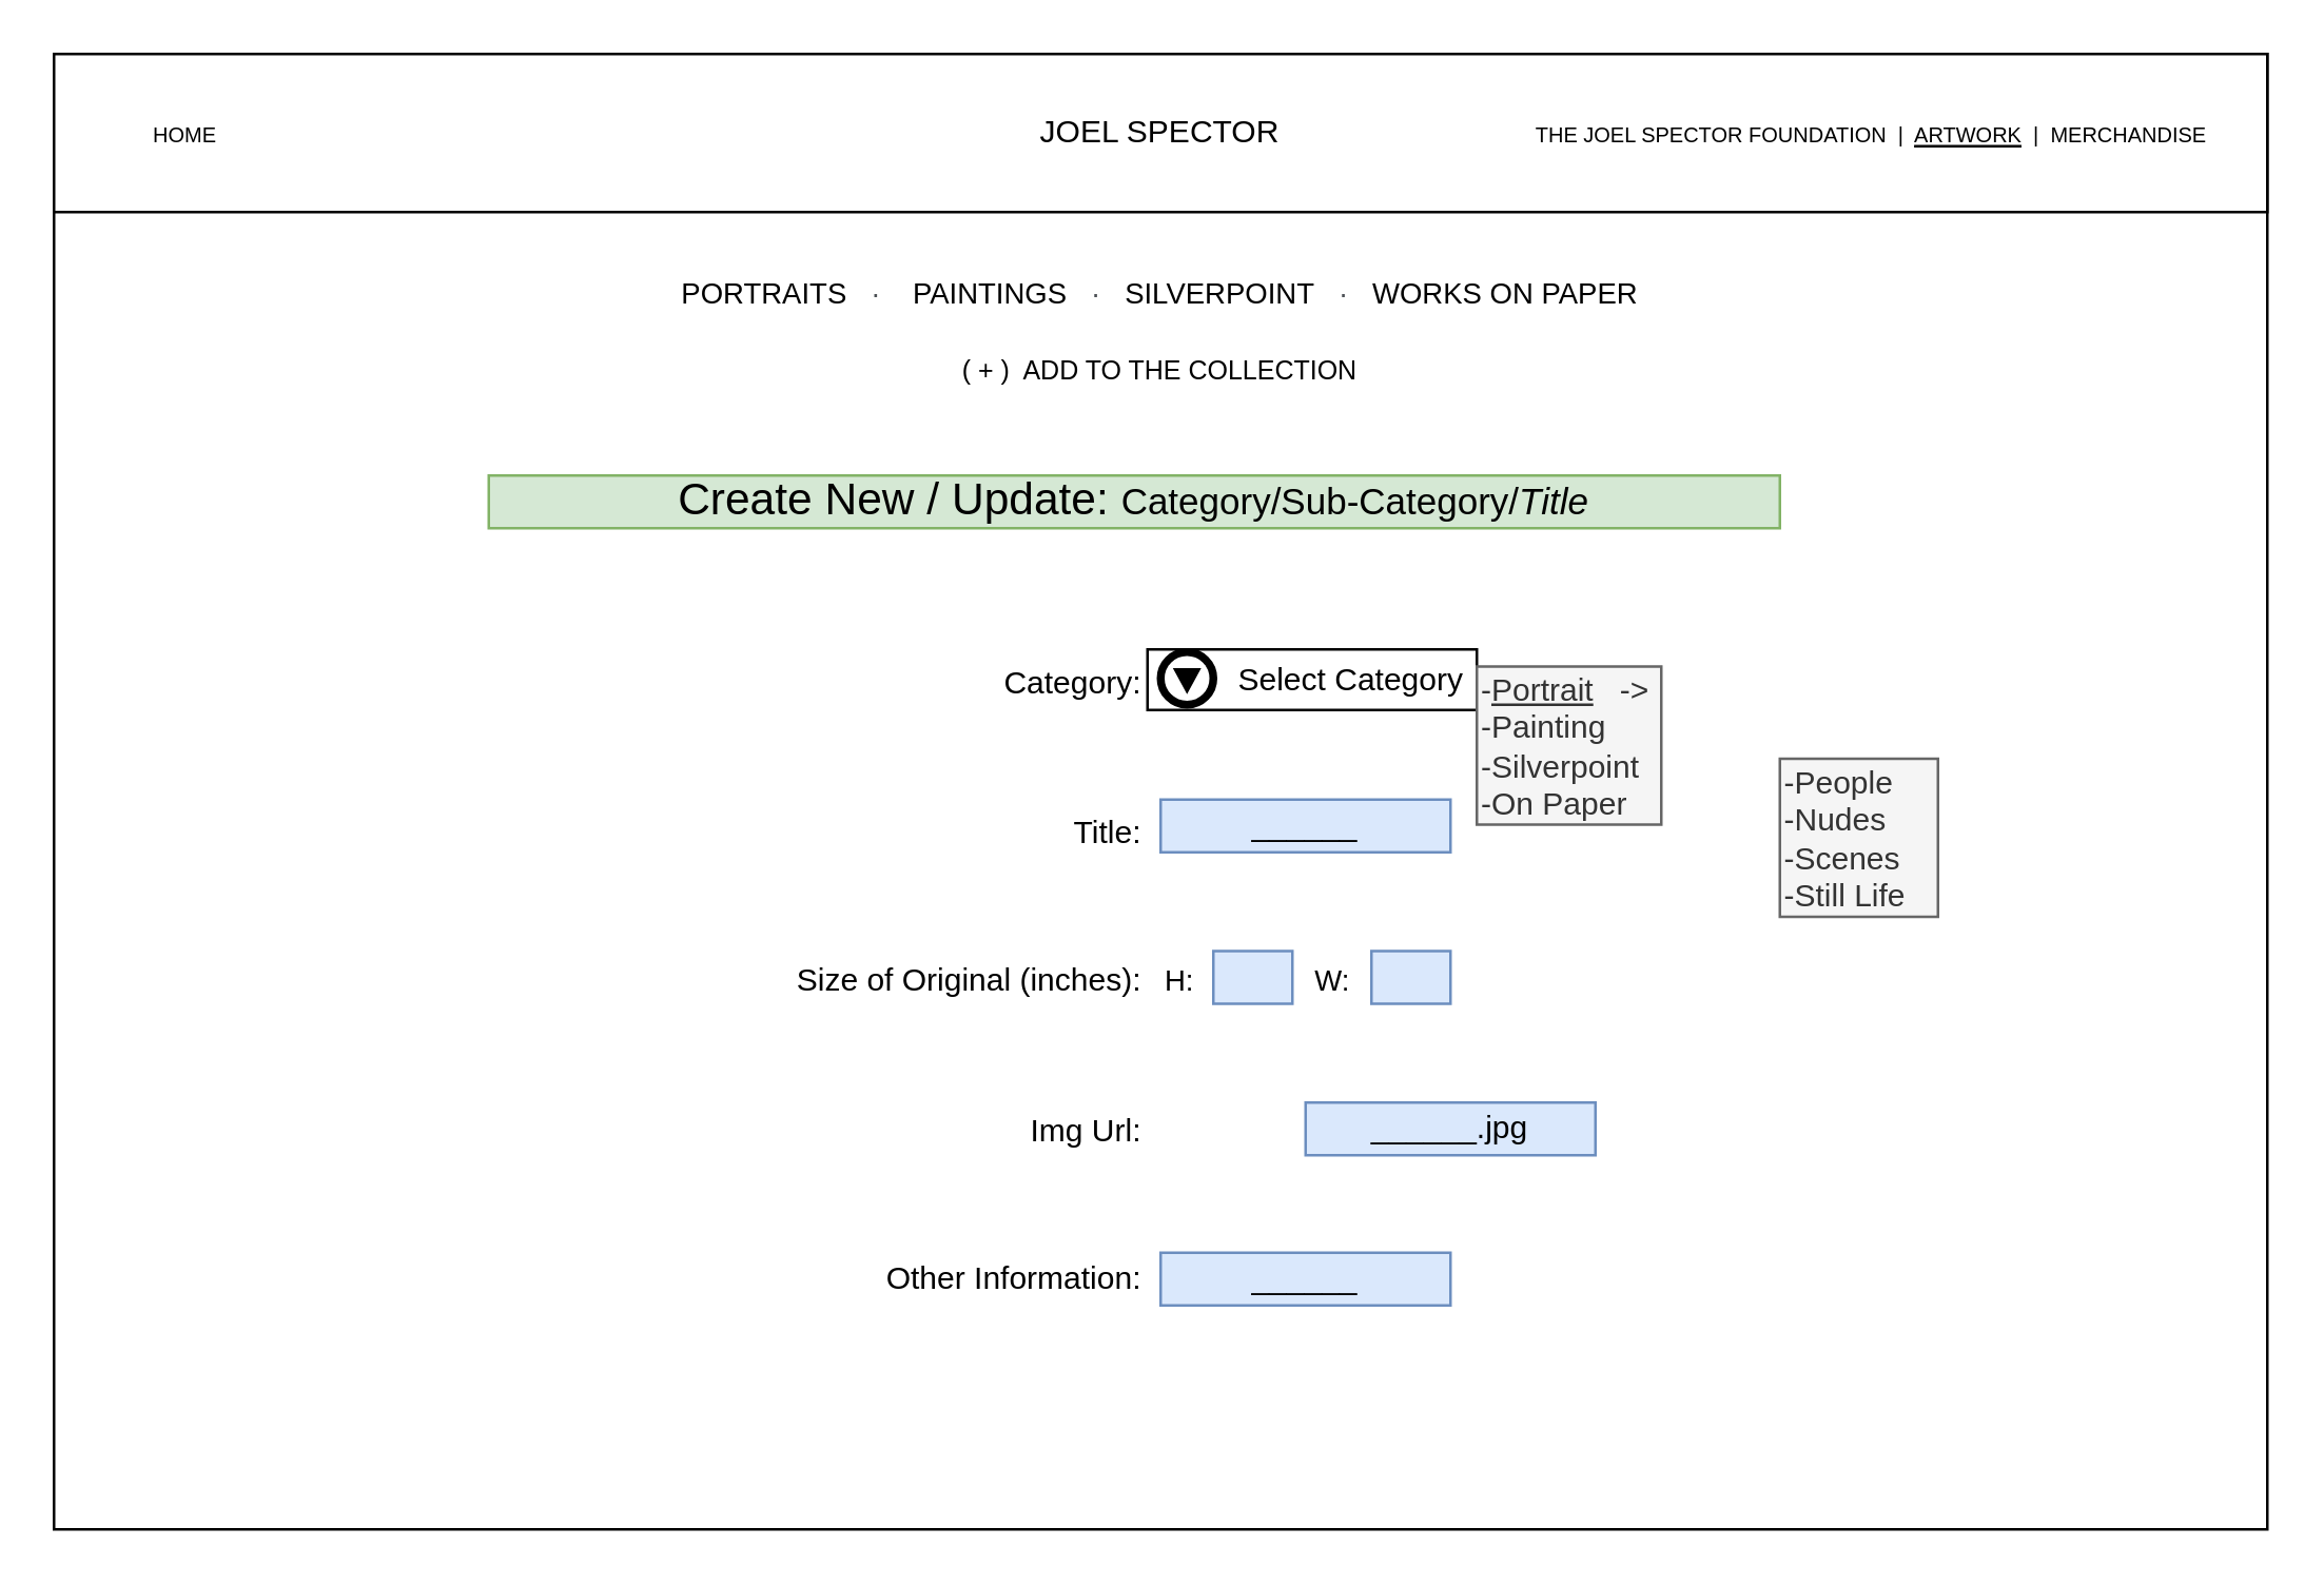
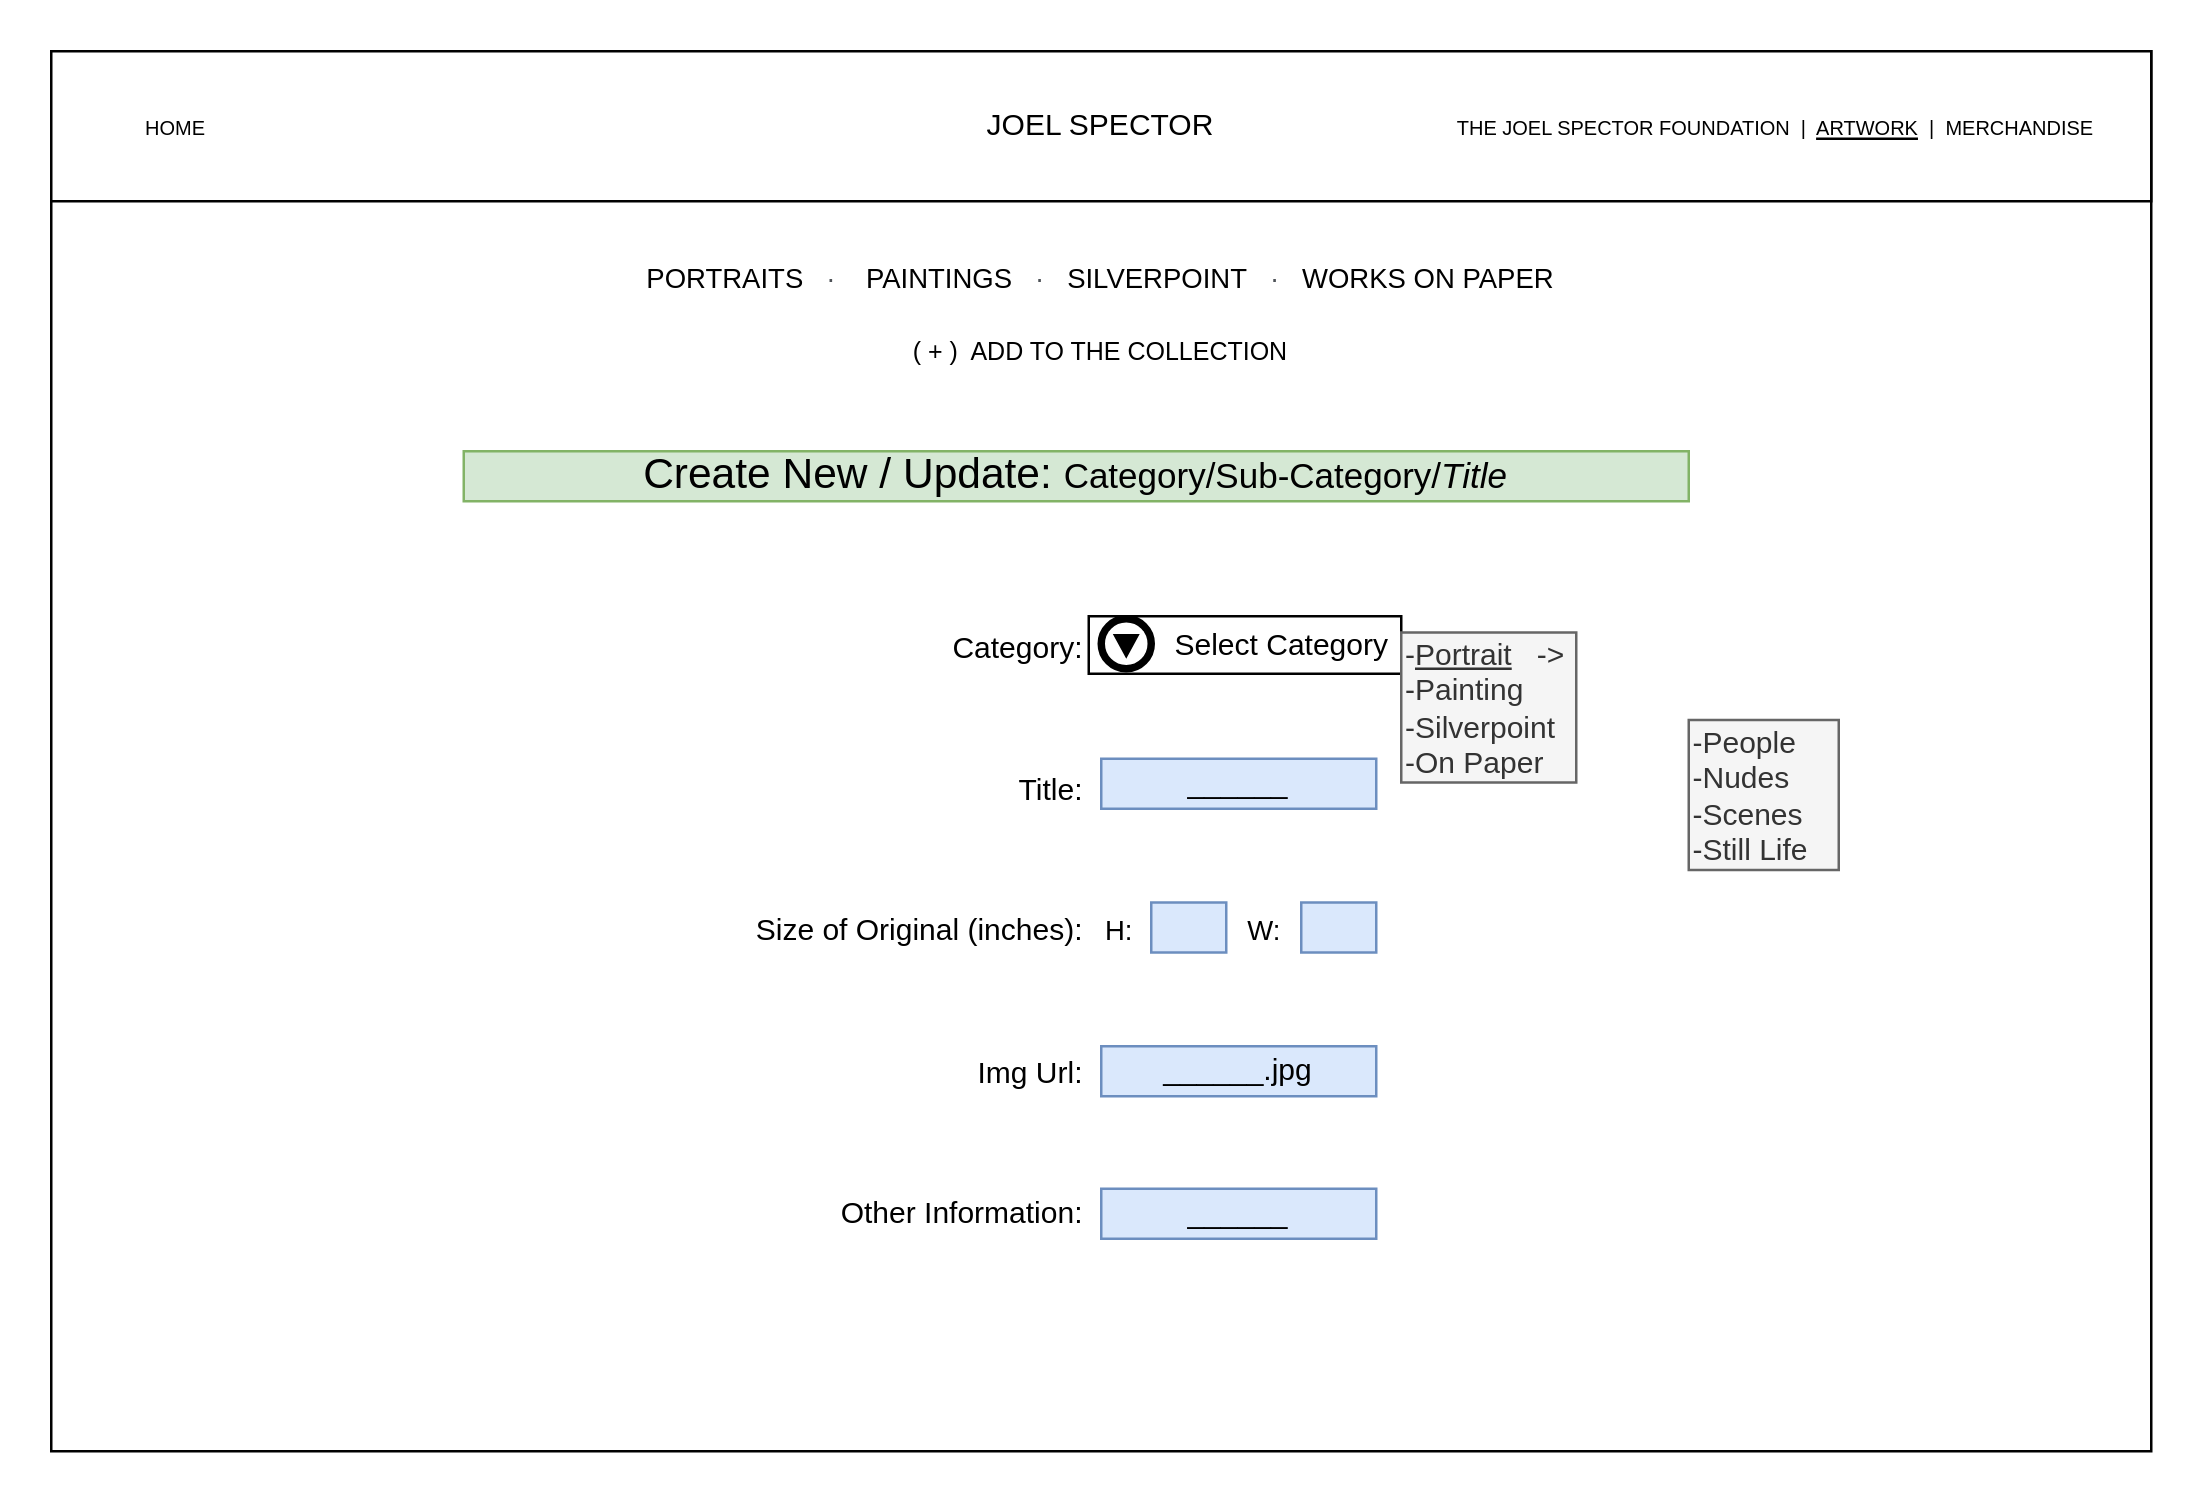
- <mxCell id="14" value="______.jpg" style="text;html=1;strokeColor=#6c8ebf;fillColor=#dae8fc;align=center;verticalAlign=middle;whiteSpace=wrap;rounded=0;" vertex="1" parent="1"><mxGeometry x="495" y="418" width="110" height="20" as="geometry" /></mxCell>
+ <mxCell id="14" value="______.jpg" style="text;html=1;strokeColor=#6c8ebf;fillColor=#dae8fc;align=center;verticalAlign=middle;whiteSpace=wrap;rounded=0;" vertex="1" parent="1"><mxGeometry x="440" y="418" width="110" height="20" as="geometry" /></mxCell>
